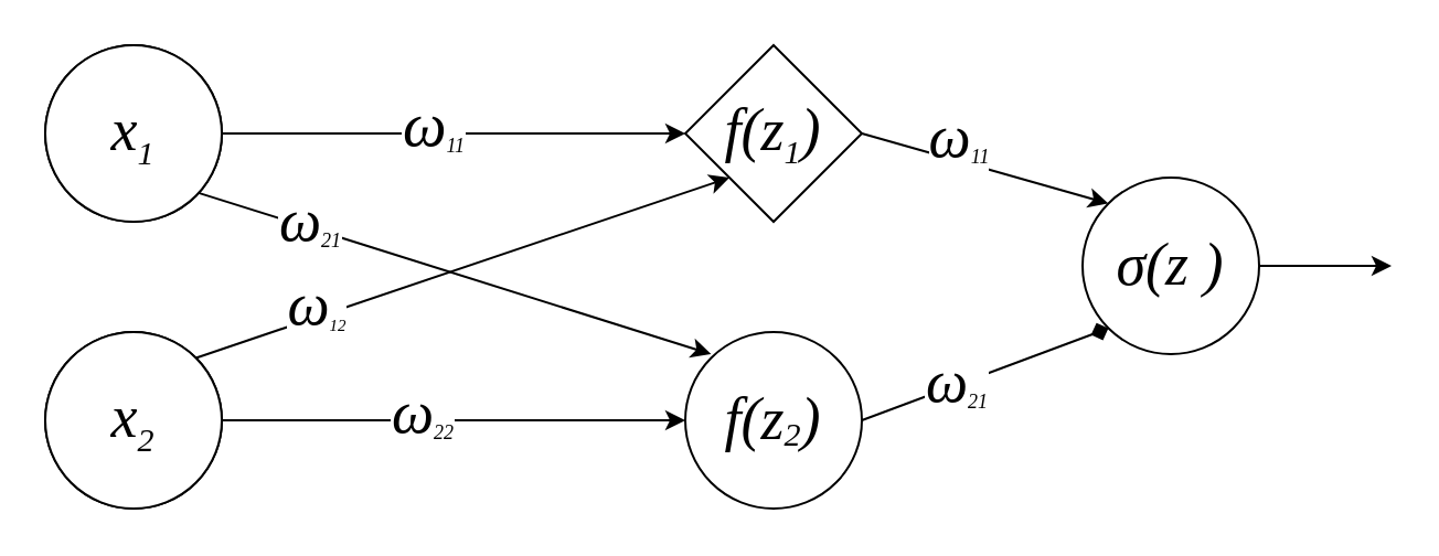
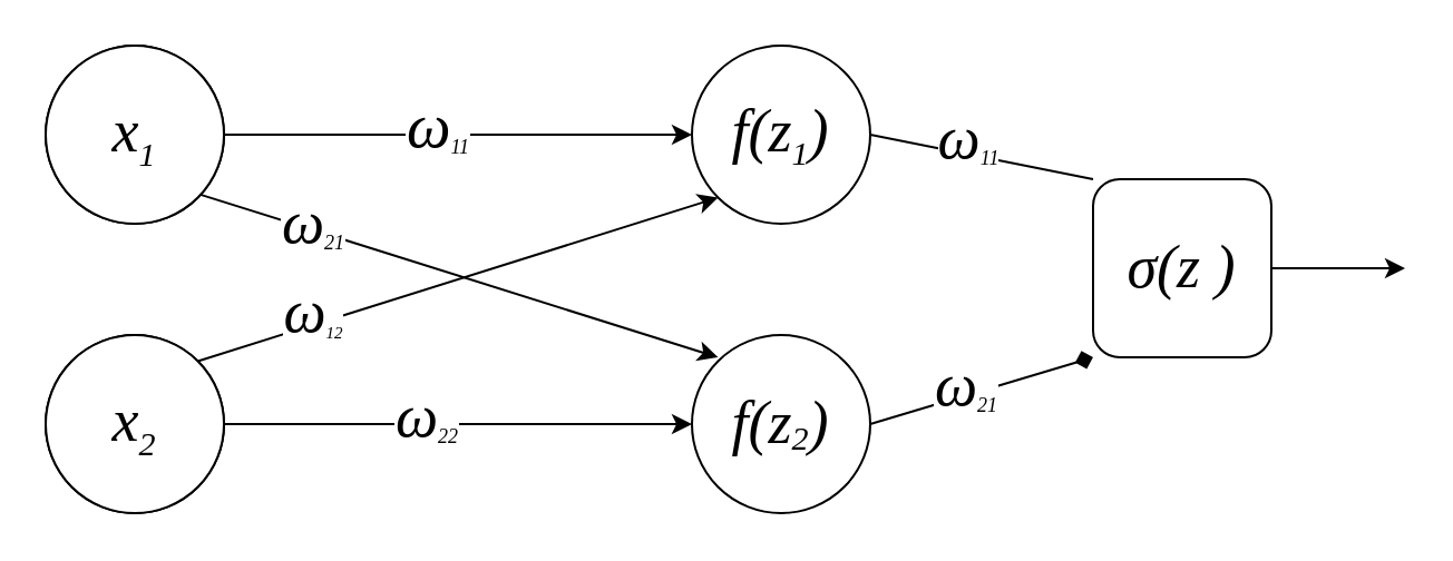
- <mxCell id="19" value="f(z&lt;font style=&quot;font-size: 26px&quot; size=&quot;1&quot;&gt;&lt;sub style=&quot;font-size: 15px&quot;&gt;1&lt;/sub&gt;&lt;/font&gt;)" style="rhombus;whiteSpace=wrap;html=1;aspect=fixed;fontSize=27;fontFamily=Times New Roman;fontStyle=2;" vertex="1" parent="1"><mxGeometry x="310" y="20" width="80" height="80" as="geometry" /></mxCell>
+ <mxCell id="19" value="f(z&lt;font style=&quot;font-size: 26px&quot; size=&quot;1&quot;&gt;&lt;sub style=&quot;font-size: 15px&quot;&gt;1&lt;/sub&gt;&lt;/font&gt;)" style="ellipse;whiteSpace=wrap;html=1;aspect=fixed;fontSize=27;fontFamily=Times New Roman;fontStyle=2" vertex="1" parent="1"><mxGeometry x="310" y="20" width="80" height="80" as="geometry" /></mxCell>
- <mxCell id="18" style="edgeStyle=none;rounded=0;orthogonalLoop=1;jettySize=auto;html=1;exitX=1;exitY=0.5;exitDx=0;exitDy=0;entryX=0;entryY=0;entryDx=0;entryDy=0;fontFamily=Times New Roman;fontSize=15;" edge="1" parent="1" source="19" target="10"><mxGeometry relative="1" as="geometry" /></mxCell>
+ <mxCell id="18" style="edgeStyle=none;rounded=0;orthogonalLoop=1;jettySize=auto;html=1;exitX=1;exitY=0.5;exitDx=0;exitDy=0;entryX=0;entryY=0;entryDx=0;entryDy=0;fontFamily=Times New Roman;fontSize=15;endArrow=none;" edge="1" parent="1" source="19" target="10"><mxGeometry relative="1" as="geometry" /></mxCell>
- <mxCell id="10" value="&lt;i style=&quot;font-size: 27px&quot;&gt;&lt;span style=&quot;font-size: 27px&quot;&gt;σ(z )&lt;/span&gt;&lt;/i&gt;" style="ellipse;whiteSpace=wrap;html=1;aspect=fixed;fontFamily=Times New Roman;fontSize=27;" vertex="1" parent="1"><mxGeometry x="490" y="80" width="80" height="80" as="geometry" /></mxCell>
+ <mxCell id="10" value="&lt;i style=&quot;font-size: 27px&quot;&gt;&lt;span style=&quot;font-size: 27px&quot;&gt;σ(z )&lt;/span&gt;&lt;/i&gt;" style="whiteSpace=wrap;html=1;aspect=fixed;fontFamily=Times New Roman;fontSize=27;rounded=1;" vertex="1" parent="1"><mxGeometry x="490" y="80" width="80" height="80" as="geometry" /></mxCell>
